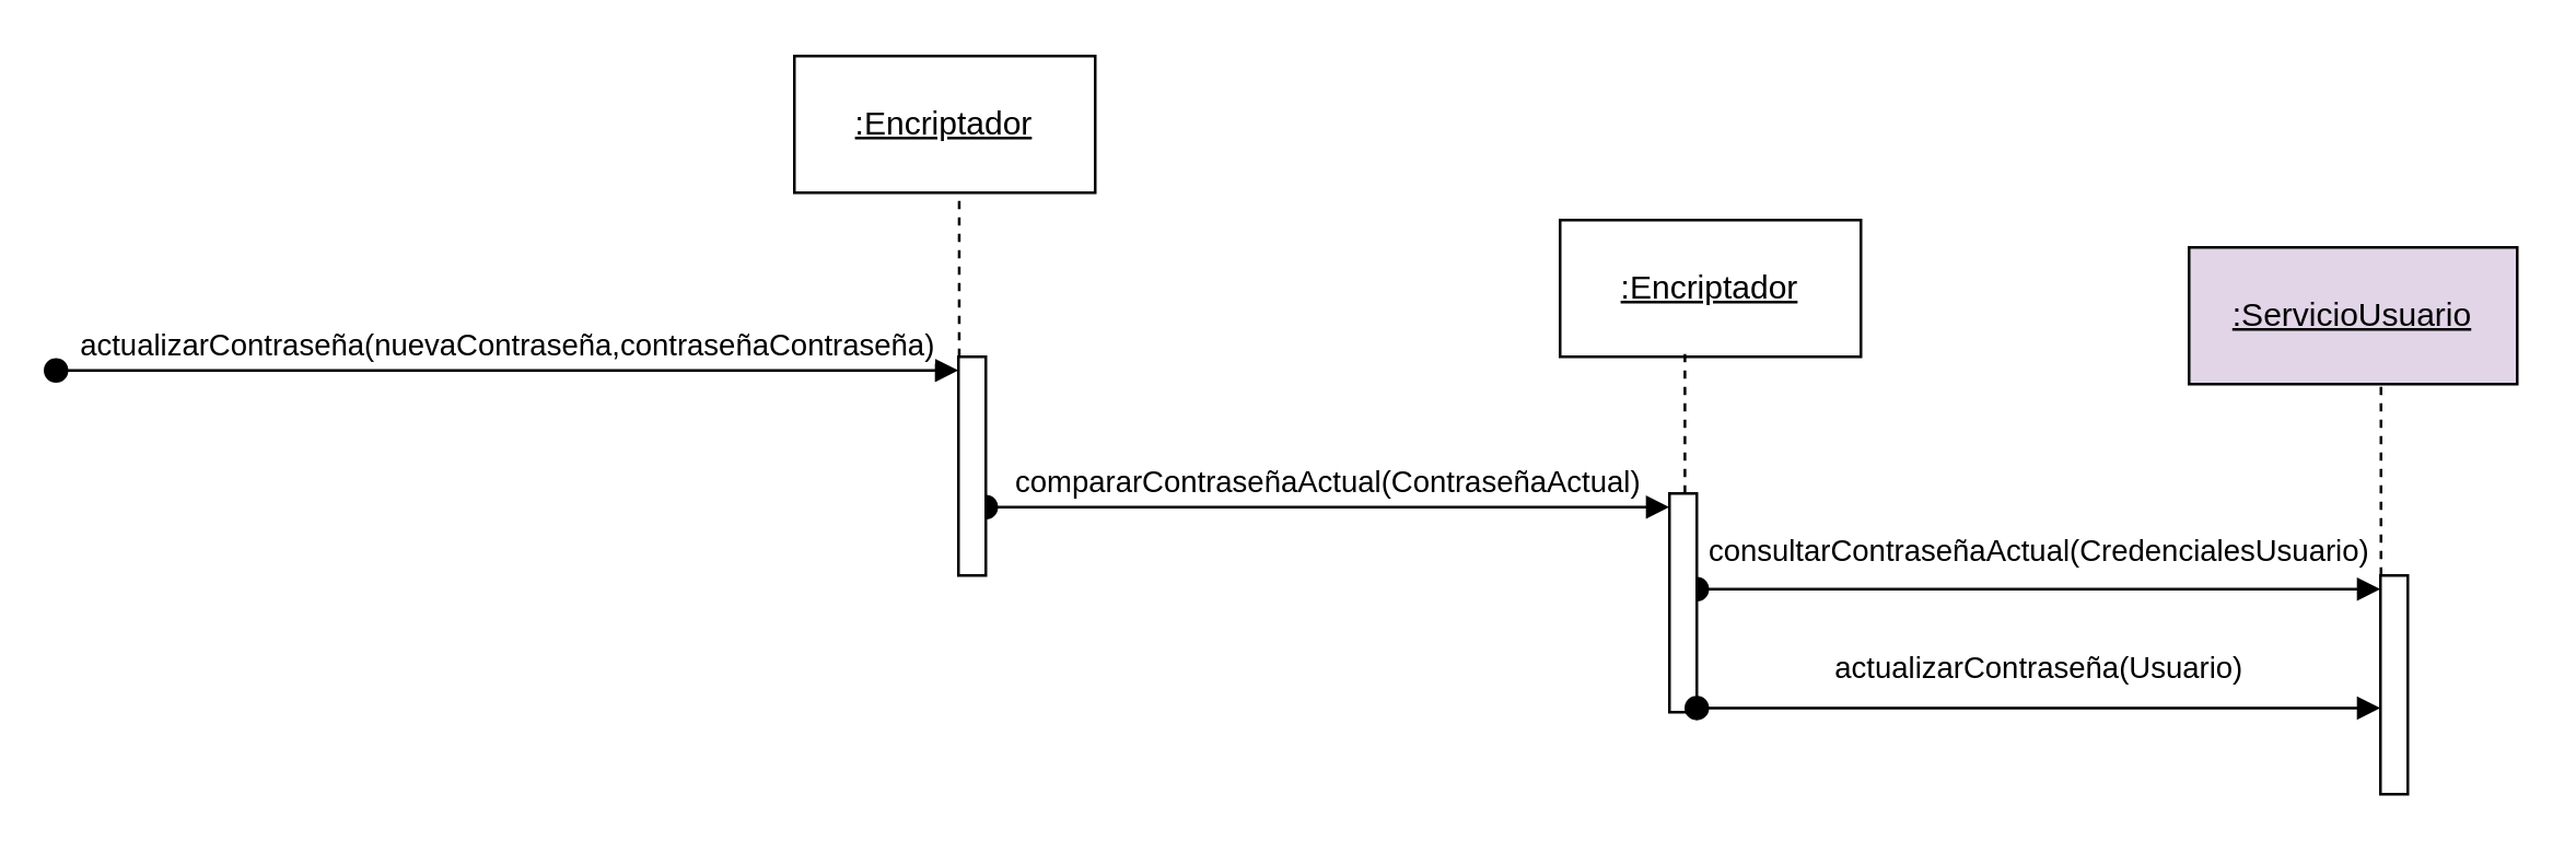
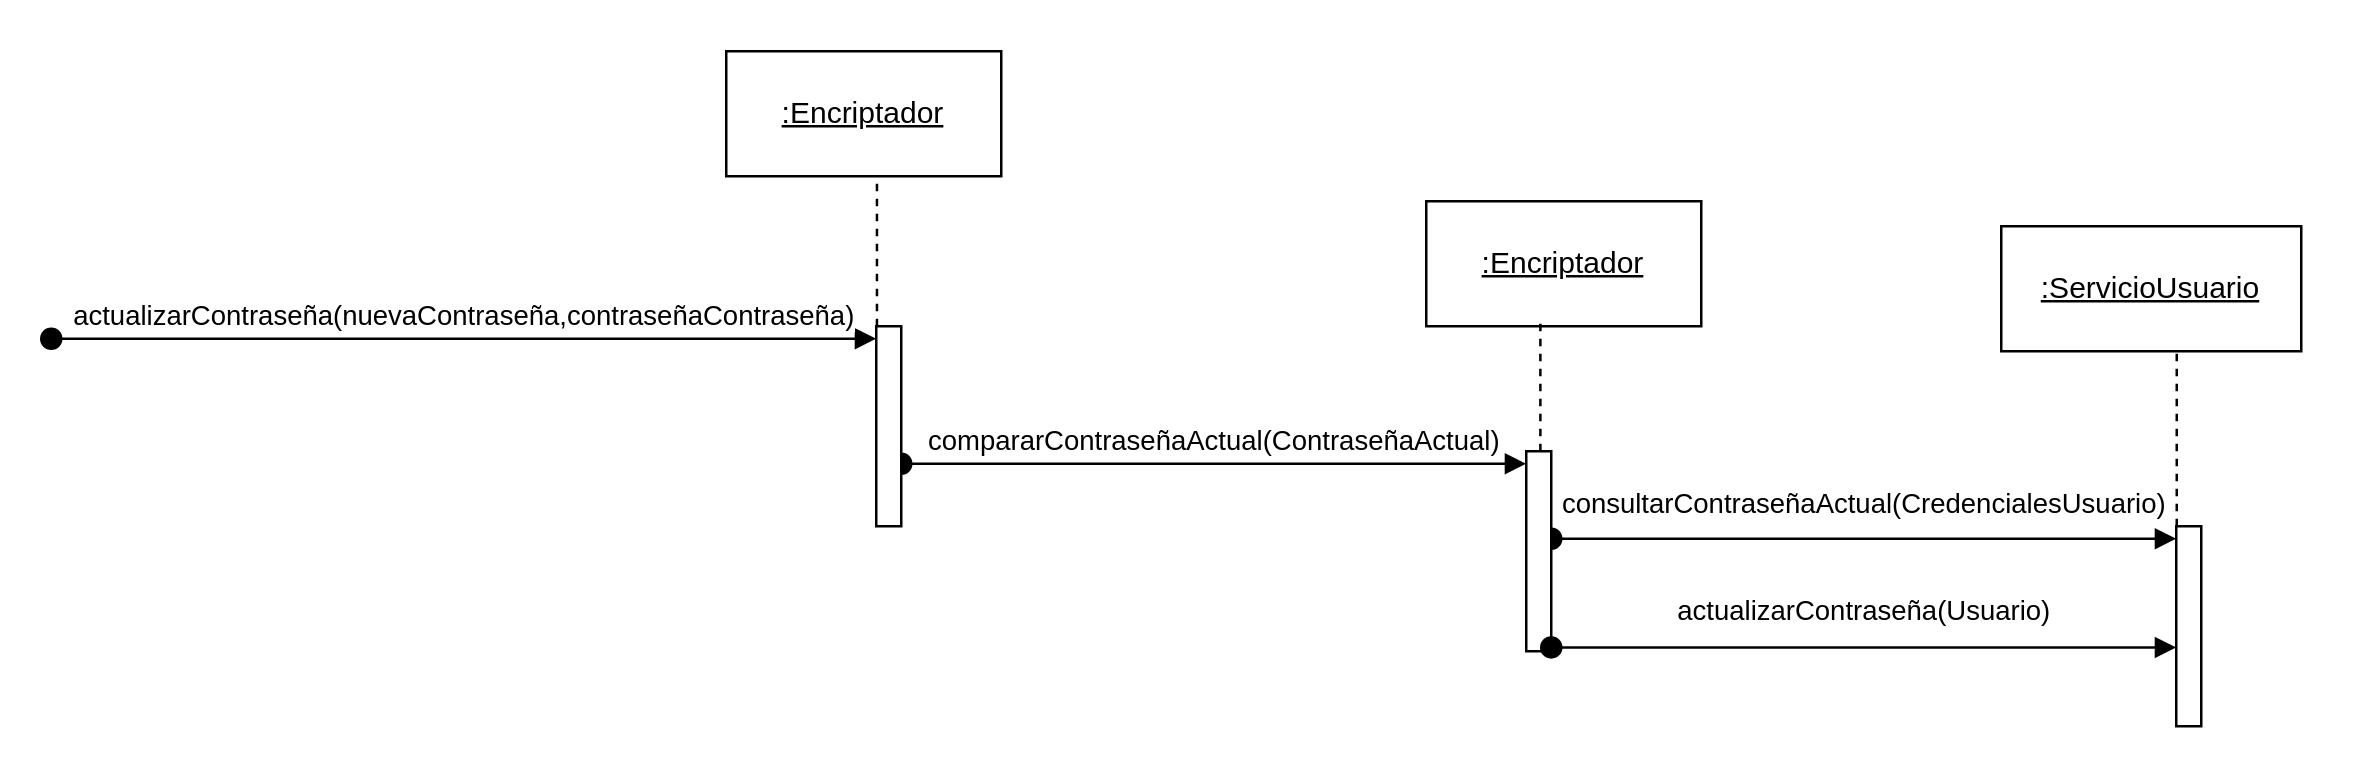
- <mxCell id="8" value="&lt;u&gt;:ServicioUsuario&lt;/u&gt;" style="html=1;whiteSpace=wrap;fillColor=#e1d5e7;" vertex="1" parent="1"><mxGeometry x="800" y="90" width="120" height="50" as="geometry" /></mxCell>
+ <mxCell id="8" value="&lt;u&gt;:ServicioUsuario&lt;/u&gt;" style="html=1;whiteSpace=wrap;" vertex="1" parent="1"><mxGeometry x="800" y="90" width="120" height="50" as="geometry" /></mxCell>
